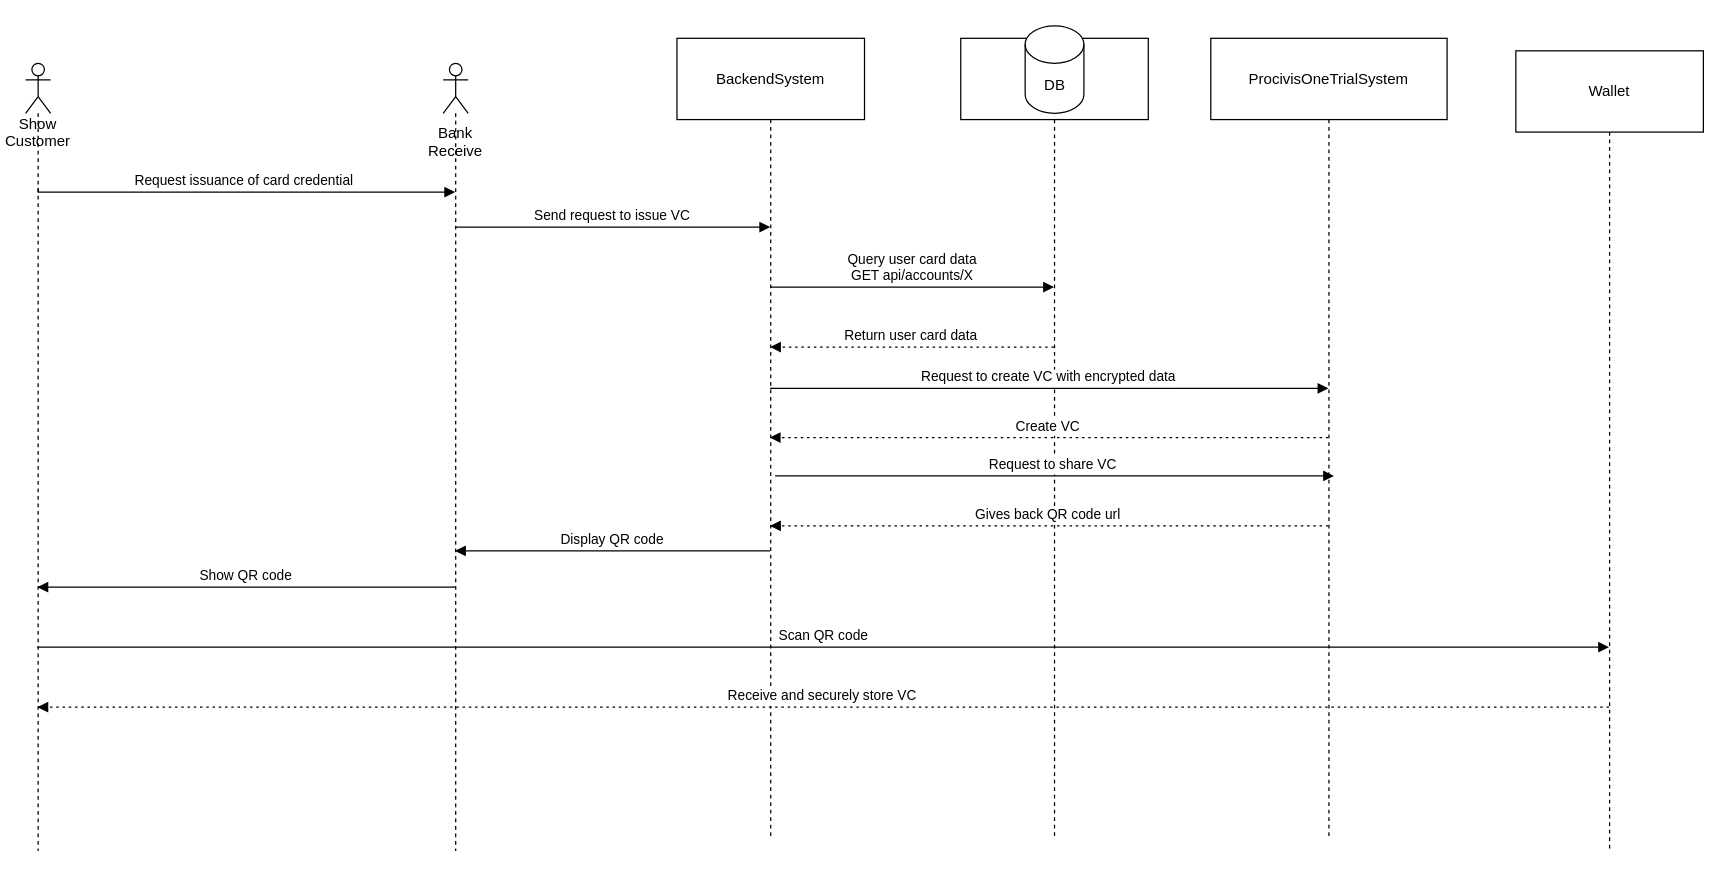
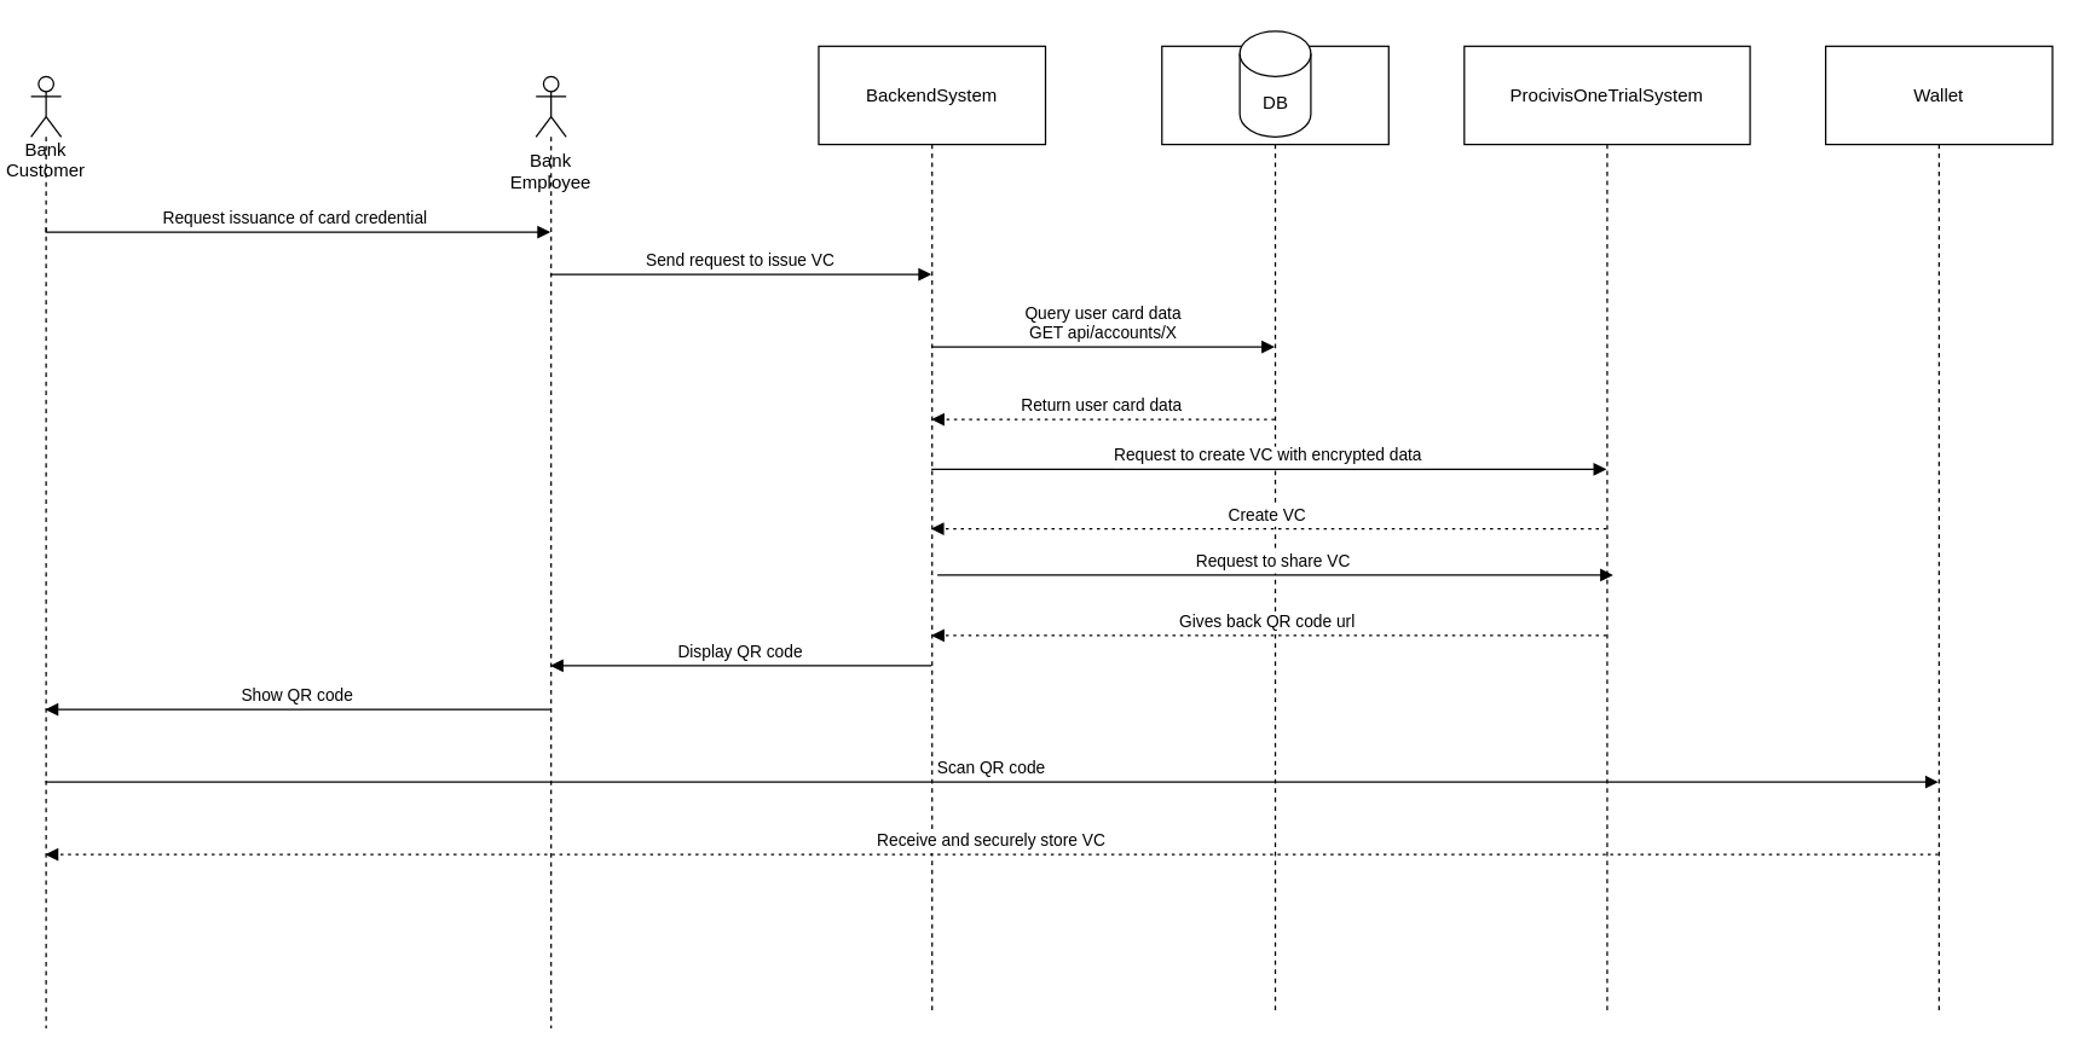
- <mxCell id="16" value="&lt;div&gt;&lt;br&gt;&lt;/div&gt;&lt;div&gt;&lt;br&gt;&lt;/div&gt;&lt;div&gt;&lt;br&gt;&lt;/div&gt;&lt;div&gt;&lt;br&gt;&lt;/div&gt;&lt;div&gt;&lt;br&gt;&lt;/div&gt;&lt;div&gt;Show&lt;/div&gt;&lt;div&gt;Customer&lt;/div&gt;" style="shape=umlLifeline;perimeter=lifelinePerimeter;whiteSpace=wrap;html=1;container=1;dropTarget=0;collapsible=0;recursiveResize=0;outlineConnect=0;portConstraint=eastwest;newEdgeStyle={&quot;curved&quot;:0,&quot;rounded&quot;:0};participant=umlActor;" vertex="1" parent="1"><mxGeometry x="20" y="50" width="20" height="630" as="geometry" /></mxCell>
+ <mxCell id="16" value="&lt;div&gt;&lt;br&gt;&lt;/div&gt;&lt;div&gt;&lt;br&gt;&lt;/div&gt;&lt;div&gt;&lt;br&gt;&lt;/div&gt;&lt;div&gt;&lt;br&gt;&lt;/div&gt;&lt;div&gt;&lt;br&gt;&lt;/div&gt;&lt;div&gt;Bank&lt;/div&gt;&lt;div&gt;Customer&lt;/div&gt;" style="shape=umlLifeline;perimeter=lifelinePerimeter;whiteSpace=wrap;html=1;container=1;dropTarget=0;collapsible=0;recursiveResize=0;outlineConnect=0;portConstraint=eastwest;newEdgeStyle={&quot;curved&quot;:0,&quot;rounded&quot;:0};participant=umlActor;" vertex="1" parent="1"><mxGeometry x="20" y="50" width="20" height="630" as="geometry" /></mxCell>
- <mxCell id="17" value="&lt;div&gt;&lt;br&gt;&lt;/div&gt;&lt;div&gt;&lt;br&gt;&lt;/div&gt;&lt;div&gt;&lt;br&gt;&lt;/div&gt;&lt;div&gt;&lt;br&gt;&lt;/div&gt;&lt;div&gt;&lt;br&gt;&lt;/div&gt;&lt;div&gt;&lt;br&gt;&lt;/div&gt;Bank Receive" style="shape=umlLifeline;perimeter=lifelinePerimeter;whiteSpace=wrap;html=1;container=1;dropTarget=0;collapsible=0;recursiveResize=0;outlineConnect=0;portConstraint=eastwest;newEdgeStyle={&quot;curved&quot;:0,&quot;rounded&quot;:0};participant=umlActor;" vertex="1" parent="1"><mxGeometry x="354" y="50" width="20" height="630" as="geometry" /></mxCell>
+ <mxCell id="17" value="&lt;div&gt;&lt;br&gt;&lt;/div&gt;&lt;div&gt;&lt;br&gt;&lt;/div&gt;&lt;div&gt;&lt;br&gt;&lt;/div&gt;&lt;div&gt;&lt;br&gt;&lt;/div&gt;&lt;div&gt;&lt;br&gt;&lt;/div&gt;&lt;div&gt;&lt;br&gt;&lt;/div&gt;Bank Employee" style="shape=umlLifeline;perimeter=lifelinePerimeter;whiteSpace=wrap;html=1;container=1;dropTarget=0;collapsible=0;recursiveResize=0;outlineConnect=0;portConstraint=eastwest;newEdgeStyle={&quot;curved&quot;:0,&quot;rounded&quot;:0};participant=umlActor;" vertex="1" parent="1"><mxGeometry x="354" y="50" width="20" height="630" as="geometry" /></mxCell>
- <mxCell id="5" value="Wallet" style="shape=umlLifeline;perimeter=lifelinePerimeter;whiteSpace=wrap;container=1;dropTarget=0;collapsible=0;recursiveResize=0;outlineConnect=0;portConstraint=eastwest;newEdgeStyle={&quot;edgeStyle&quot;:&quot;elbowEdgeStyle&quot;,&quot;elbow&quot;:&quot;vertical&quot;,&quot;curved&quot;:0,&quot;rounded&quot;:0};size=65;" parent="1" vertex="1"><mxGeometry x="1212" y="40" width="150" height="640" as="geometry" /></mxCell>
+ <mxCell id="5" value="Wallet" style="shape=umlLifeline;perimeter=lifelinePerimeter;whiteSpace=wrap;container=1;dropTarget=0;collapsible=0;recursiveResize=0;outlineConnect=0;portConstraint=eastwest;newEdgeStyle={&quot;edgeStyle&quot;:&quot;elbowEdgeStyle&quot;,&quot;elbow&quot;:&quot;vertical&quot;,&quot;curved&quot;:0,&quot;rounded&quot;:0};size=65;" parent="1" vertex="1"><mxGeometry x="1207" width="150" height="640" as="geometry" y="30" /></mxCell>
